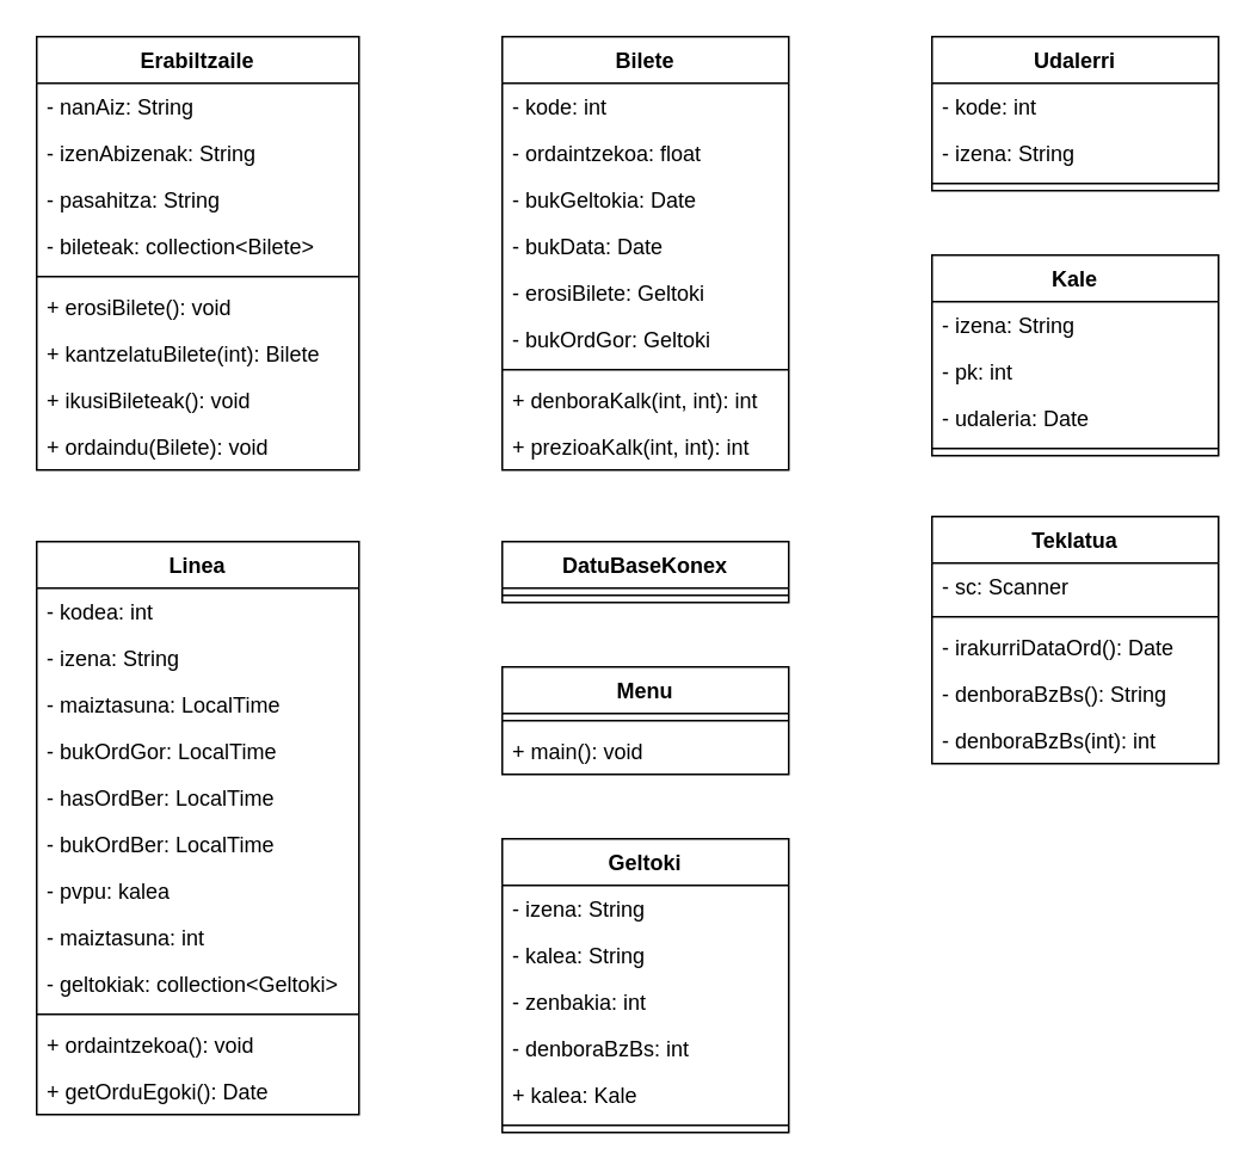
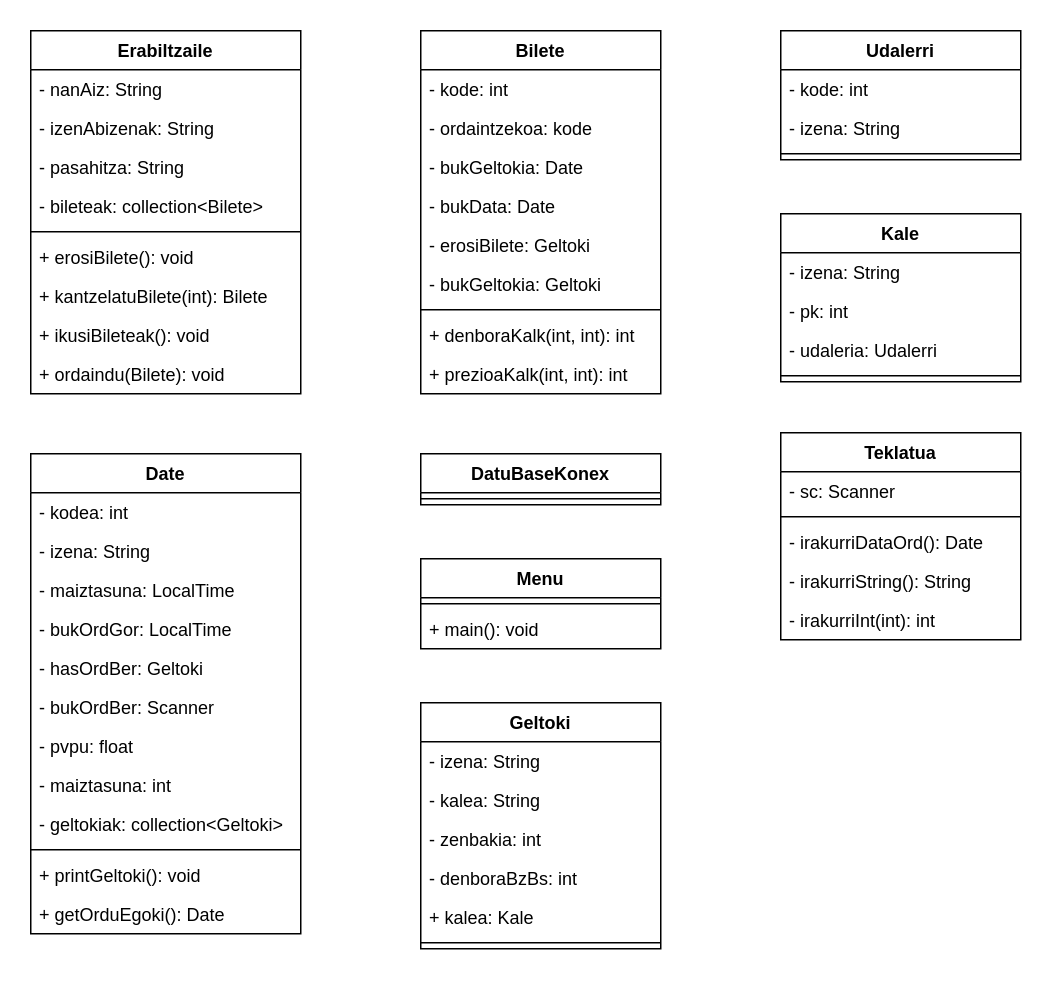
- <mxCell id="14" value="- ordaintzekoa: float" style="text;strokeColor=none;fillColor=none;align=left;verticalAlign=top;spacingLeft=4;spacingRight=4;overflow=hidden;rotatable=0;points=[[0,0.5],[1,0.5]];portConstraint=eastwest;" vertex="1" parent="12"><mxGeometry y="52" width="160" height="26" as="geometry" /></mxCell>
+ <mxCell id="14" value="- ordaintzekoa: kode" style="text;strokeColor=none;fillColor=none;align=left;verticalAlign=top;spacingLeft=4;spacingRight=4;overflow=hidden;rotatable=0;points=[[0,0.5],[1,0.5]];portConstraint=eastwest;" vertex="1" parent="12"><mxGeometry y="52" width="160" height="26" as="geometry" /></mxCell>
- <mxCell id="18" value="- bukOrdGor: Geltoki" style="text;strokeColor=none;fillColor=none;align=left;verticalAlign=top;spacingLeft=4;spacingRight=4;overflow=hidden;rotatable=0;points=[[0,0.5],[1,0.5]];portConstraint=eastwest;" vertex="1" parent="12"><mxGeometry y="156" width="160" height="26" as="geometry" /></mxCell>
+ <mxCell id="18" value="- bukGeltokia: Geltoki" style="text;strokeColor=none;fillColor=none;align=left;verticalAlign=top;spacingLeft=4;spacingRight=4;overflow=hidden;rotatable=0;points=[[0,0.5],[1,0.5]];portConstraint=eastwest;" vertex="1" parent="12"><mxGeometry y="156" width="160" height="26" as="geometry" /></mxCell>
- <mxCell id="45" value="- udaleria: Date" style="text;strokeColor=none;fillColor=none;align=left;verticalAlign=top;spacingLeft=4;spacingRight=4;overflow=hidden;rotatable=0;points=[[0,0.5],[1,0.5]];portConstraint=eastwest;" vertex="1" parent="42"><mxGeometry y="78" width="160" height="26" as="geometry" /></mxCell>
+ <mxCell id="45" value="- udaleria: Udalerri" style="text;strokeColor=none;fillColor=none;align=left;verticalAlign=top;spacingLeft=4;spacingRight=4;overflow=hidden;rotatable=0;points=[[0,0.5],[1,0.5]];portConstraint=eastwest;" vertex="1" parent="42"><mxGeometry y="78" width="160" height="26" as="geometry" /></mxCell>
- <mxCell id="22" value="Linea" style="swimlane;fontStyle=1;align=center;verticalAlign=top;childLayout=stackLayout;horizontal=1;startSize=26;horizontalStack=0;resizeParent=1;resizeParentMax=0;resizeLast=0;collapsible=1;marginBottom=0;" vertex="1" parent="1"><mxGeometry x="20" y="302" width="180" height="320" as="geometry" /></mxCell>
+ <mxCell id="22" value="Date" style="swimlane;fontStyle=1;align=center;verticalAlign=top;childLayout=stackLayout;horizontal=1;startSize=26;horizontalStack=0;resizeParent=1;resizeParentMax=0;resizeLast=0;collapsible=1;marginBottom=0;" vertex="1" parent="1"><mxGeometry x="20" y="302" width="180" height="320" as="geometry" /></mxCell>
- <mxCell id="58" value="- denboraBzBs(): String" style="text;strokeColor=none;fillColor=none;align=left;verticalAlign=top;spacingLeft=4;spacingRight=4;overflow=hidden;rotatable=0;points=[[0,0.5],[1,0.5]];portConstraint=eastwest;" vertex="1" parent="54"><mxGeometry y="86" width="160" height="26" as="geometry" /></mxCell>
+ <mxCell id="58" value="- irakurriString(): String" style="text;strokeColor=none;fillColor=none;align=left;verticalAlign=top;spacingLeft=4;spacingRight=4;overflow=hidden;rotatable=0;points=[[0,0.5],[1,0.5]];portConstraint=eastwest;" vertex="1" parent="54"><mxGeometry y="86" width="160" height="26" as="geometry" /></mxCell>
- <mxCell id="59" value="- denboraBzBs(int): int" style="text;strokeColor=none;fillColor=none;align=left;verticalAlign=top;spacingLeft=4;spacingRight=4;overflow=hidden;rotatable=0;points=[[0,0.5],[1,0.5]];portConstraint=eastwest;" vertex="1" parent="54"><mxGeometry y="112" width="160" height="26" as="geometry" /></mxCell>
+ <mxCell id="59" value="- irakurriInt(int): int" style="text;strokeColor=none;fillColor=none;align=left;verticalAlign=top;spacingLeft=4;spacingRight=4;overflow=hidden;rotatable=0;points=[[0,0.5],[1,0.5]];portConstraint=eastwest;" vertex="1" parent="54"><mxGeometry y="112" width="160" height="26" as="geometry" /></mxCell>
- <mxCell id="27" value="- hasOrdBer: LocalTime" style="text;strokeColor=none;fillColor=none;align=left;verticalAlign=top;spacingLeft=4;spacingRight=4;overflow=hidden;rotatable=0;points=[[0,0.5],[1,0.5]];portConstraint=eastwest;" vertex="1" parent="22"><mxGeometry y="130" width="180" height="26" as="geometry" /></mxCell>
+ <mxCell id="27" value="- hasOrdBer: Geltoki" style="text;strokeColor=none;fillColor=none;align=left;verticalAlign=top;spacingLeft=4;spacingRight=4;overflow=hidden;rotatable=0;points=[[0,0.5],[1,0.5]];portConstraint=eastwest;" vertex="1" parent="22"><mxGeometry y="130" width="180" height="26" as="geometry" /></mxCell>
- <mxCell id="28" value="- bukOrdBer: LocalTime" style="text;strokeColor=none;fillColor=none;align=left;verticalAlign=top;spacingLeft=4;spacingRight=4;overflow=hidden;rotatable=0;points=[[0,0.5],[1,0.5]];portConstraint=eastwest;" vertex="1" parent="22"><mxGeometry y="156" width="180" height="26" as="geometry" /></mxCell>
+ <mxCell id="28" value="- bukOrdBer: Scanner" style="text;strokeColor=none;fillColor=none;align=left;verticalAlign=top;spacingLeft=4;spacingRight=4;overflow=hidden;rotatable=0;points=[[0,0.5],[1,0.5]];portConstraint=eastwest;" vertex="1" parent="22"><mxGeometry y="156" width="180" height="26" as="geometry" /></mxCell>
- <mxCell id="29" value="- pvpu: kalea" style="text;strokeColor=none;fillColor=none;align=left;verticalAlign=top;spacingLeft=4;spacingRight=4;overflow=hidden;rotatable=0;points=[[0,0.5],[1,0.5]];portConstraint=eastwest;" vertex="1" parent="22"><mxGeometry y="182" width="180" height="26" as="geometry" /></mxCell>
+ <mxCell id="29" value="- pvpu: float" style="text;strokeColor=none;fillColor=none;align=left;verticalAlign=top;spacingLeft=4;spacingRight=4;overflow=hidden;rotatable=0;points=[[0,0.5],[1,0.5]];portConstraint=eastwest;" vertex="1" parent="22"><mxGeometry y="182" width="180" height="26" as="geometry" /></mxCell>
- <mxCell id="33" value="+ ordaintzekoa(): void" style="text;strokeColor=none;fillColor=none;align=left;verticalAlign=top;spacingLeft=4;spacingRight=4;overflow=hidden;rotatable=0;points=[[0,0.5],[1,0.5]];portConstraint=eastwest;" vertex="1" parent="22"><mxGeometry y="268" width="180" height="26" as="geometry" /></mxCell>
+ <mxCell id="33" value="+ printGeltoki(): void" style="text;strokeColor=none;fillColor=none;align=left;verticalAlign=top;spacingLeft=4;spacingRight=4;overflow=hidden;rotatable=0;points=[[0,0.5],[1,0.5]];portConstraint=eastwest;" vertex="1" parent="22"><mxGeometry y="268" width="180" height="26" as="geometry" /></mxCell>
